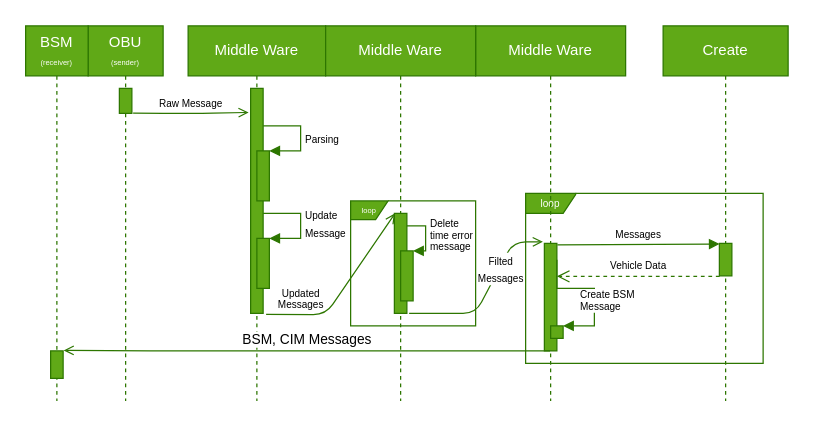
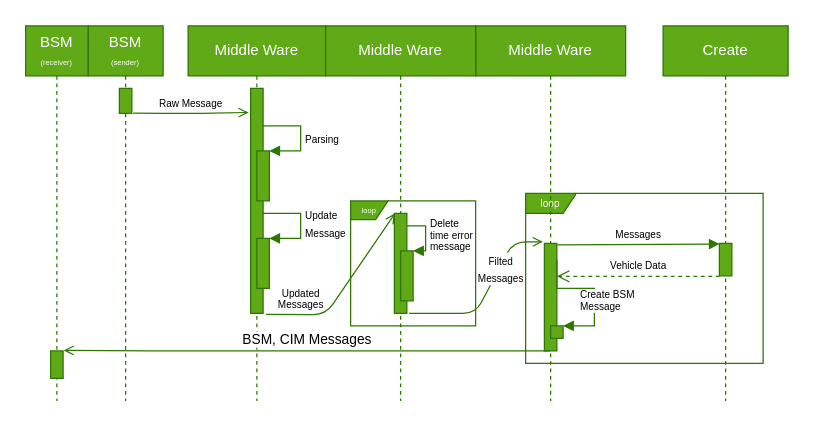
- <mxCell id="7" value="OBU&lt;br&gt;&lt;font style=&quot;font-size: 6px;&quot;&gt;(sender)&lt;/font&gt;" style="shape=umlLifeline;perimeter=lifelinePerimeter;whiteSpace=wrap;html=1;container=1;collapsible=0;recursiveResize=0;outlineConnect=0;size=40;fillColor=#60a917;strokeColor=#2D7600;fontColor=#ffffff;" vertex="1" parent="1"><mxGeometry x="70" y="20" width="60" height="300" as="geometry" /></mxCell>
+ <mxCell id="7" value="BSM&lt;br&gt;&lt;font style=&quot;font-size: 6px;&quot;&gt;(sender)&lt;/font&gt;" style="shape=umlLifeline;perimeter=lifelinePerimeter;whiteSpace=wrap;html=1;container=1;collapsible=0;recursiveResize=0;outlineConnect=0;size=40;fillColor=#60a917;strokeColor=#2D7600;fontColor=#ffffff;" vertex="1" parent="1"><mxGeometry x="70" y="20" width="60" height="300" as="geometry" /></mxCell>
